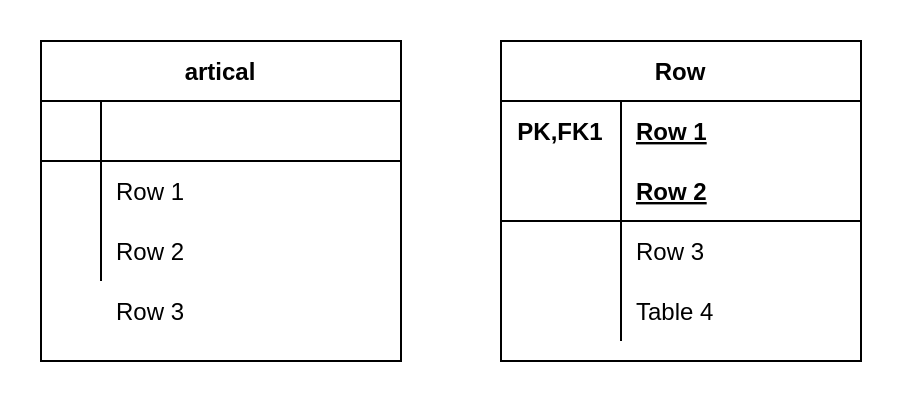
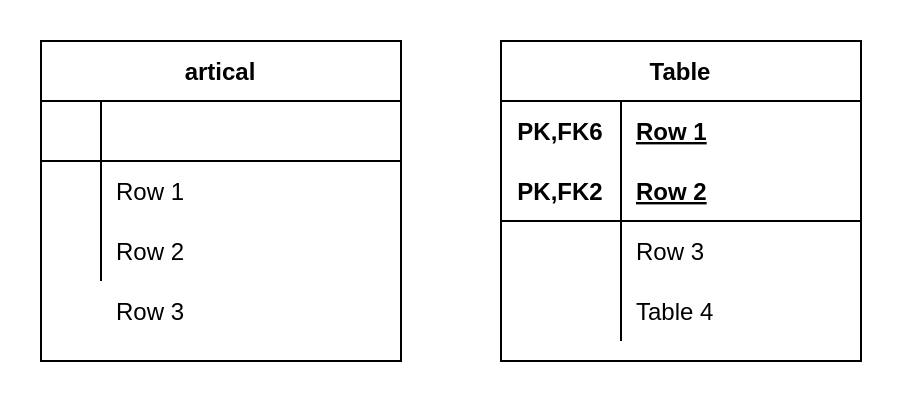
- <mxCell id="13" value="Row" style="shape=table;startSize=30;container=1;collapsible=1;childLayout=tableLayout;fixedRows=1;rowLines=0;fontStyle=1;align=center;resizeLast=1;" vertex="1" parent="1"><mxGeometry x="250" y="20" width="180" height="160" as="geometry" /></mxCell>
+ <mxCell id="13" value="Table" style="shape=table;startSize=30;container=1;collapsible=1;childLayout=tableLayout;fixedRows=1;rowLines=0;fontStyle=1;align=center;resizeLast=1;" vertex="1" parent="1"><mxGeometry x="250" y="20" width="180" height="160" as="geometry" /></mxCell>
- <mxCell id="15" value="PK,FK1" style="shape=partialRectangle;connectable=0;fillColor=none;top=0;left=0;bottom=0;right=0;fontStyle=1;overflow=hidden;" vertex="1" parent="14"><mxGeometry width="60" height="30" as="geometry" /></mxCell>
+ <mxCell id="15" value="PK,FK6" style="shape=partialRectangle;connectable=0;fillColor=none;top=0;left=0;bottom=0;right=0;fontStyle=1;overflow=hidden;" vertex="1" parent="14"><mxGeometry width="60" height="30" as="geometry" /></mxCell>
+ <mxCell id="18" value="PK,FK2" style="shape=partialRectangle;connectable=0;fillColor=none;top=0;left=0;bottom=0;right=0;fontStyle=1;overflow=hidden;" vertex="1" parent="17"><mxGeometry width="60" height="30" as="geometry" /></mxCell>
